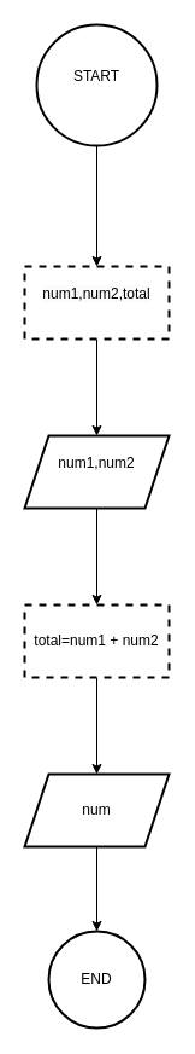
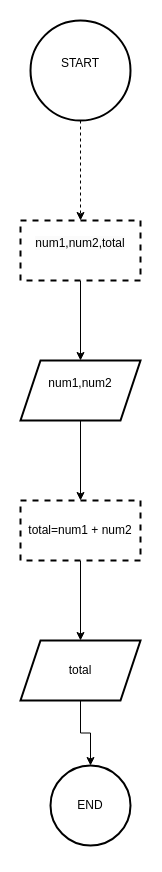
- <mxCell id="2" value="" style="edgeStyle=orthogonalEdgeStyle;rounded=0;orthogonalLoop=1;jettySize=auto;html=1;" edge="1" parent="1" source="3" target="5"><mxGeometry relative="1" as="geometry" /></mxCell>
+ <mxCell id="2" value="" style="edgeStyle=orthogonalEdgeStyle;rounded=0;orthogonalLoop=1;jettySize=auto;html=1;dashed=1;" edge="1" parent="1" source="3" target="5"><mxGeometry relative="1" as="geometry" /></mxCell>
- <mxCell id="11" value="num" style="shape=parallelogram;perimeter=parallelogramPerimeter;whiteSpace=wrap;html=1;fixedSize=1;strokeWidth=2;" vertex="1" parent="1"><mxGeometry x="20" y="640" width="120" height="60" as="geometry" /></mxCell>
+ <mxCell id="11" value="total" style="shape=parallelogram;perimeter=parallelogramPerimeter;whiteSpace=wrap;html=1;fixedSize=1;strokeWidth=2;" vertex="1" parent="1"><mxGeometry x="20" y="640" width="120" height="60" as="geometry" /></mxCell>
- <mxCell id="12" value="END" style="ellipse;whiteSpace=wrap;html=1;strokeWidth=2;" vertex="1" parent="1"><mxGeometry x="40" y="770" width="80" height="80" as="geometry" /></mxCell>
+ <mxCell id="12" value="END" style="ellipse;whiteSpace=wrap;html=1;strokeWidth=2;" vertex="1" parent="1"><mxGeometry x="50" y="765" width="80" height="80" as="geometry" /></mxCell>
